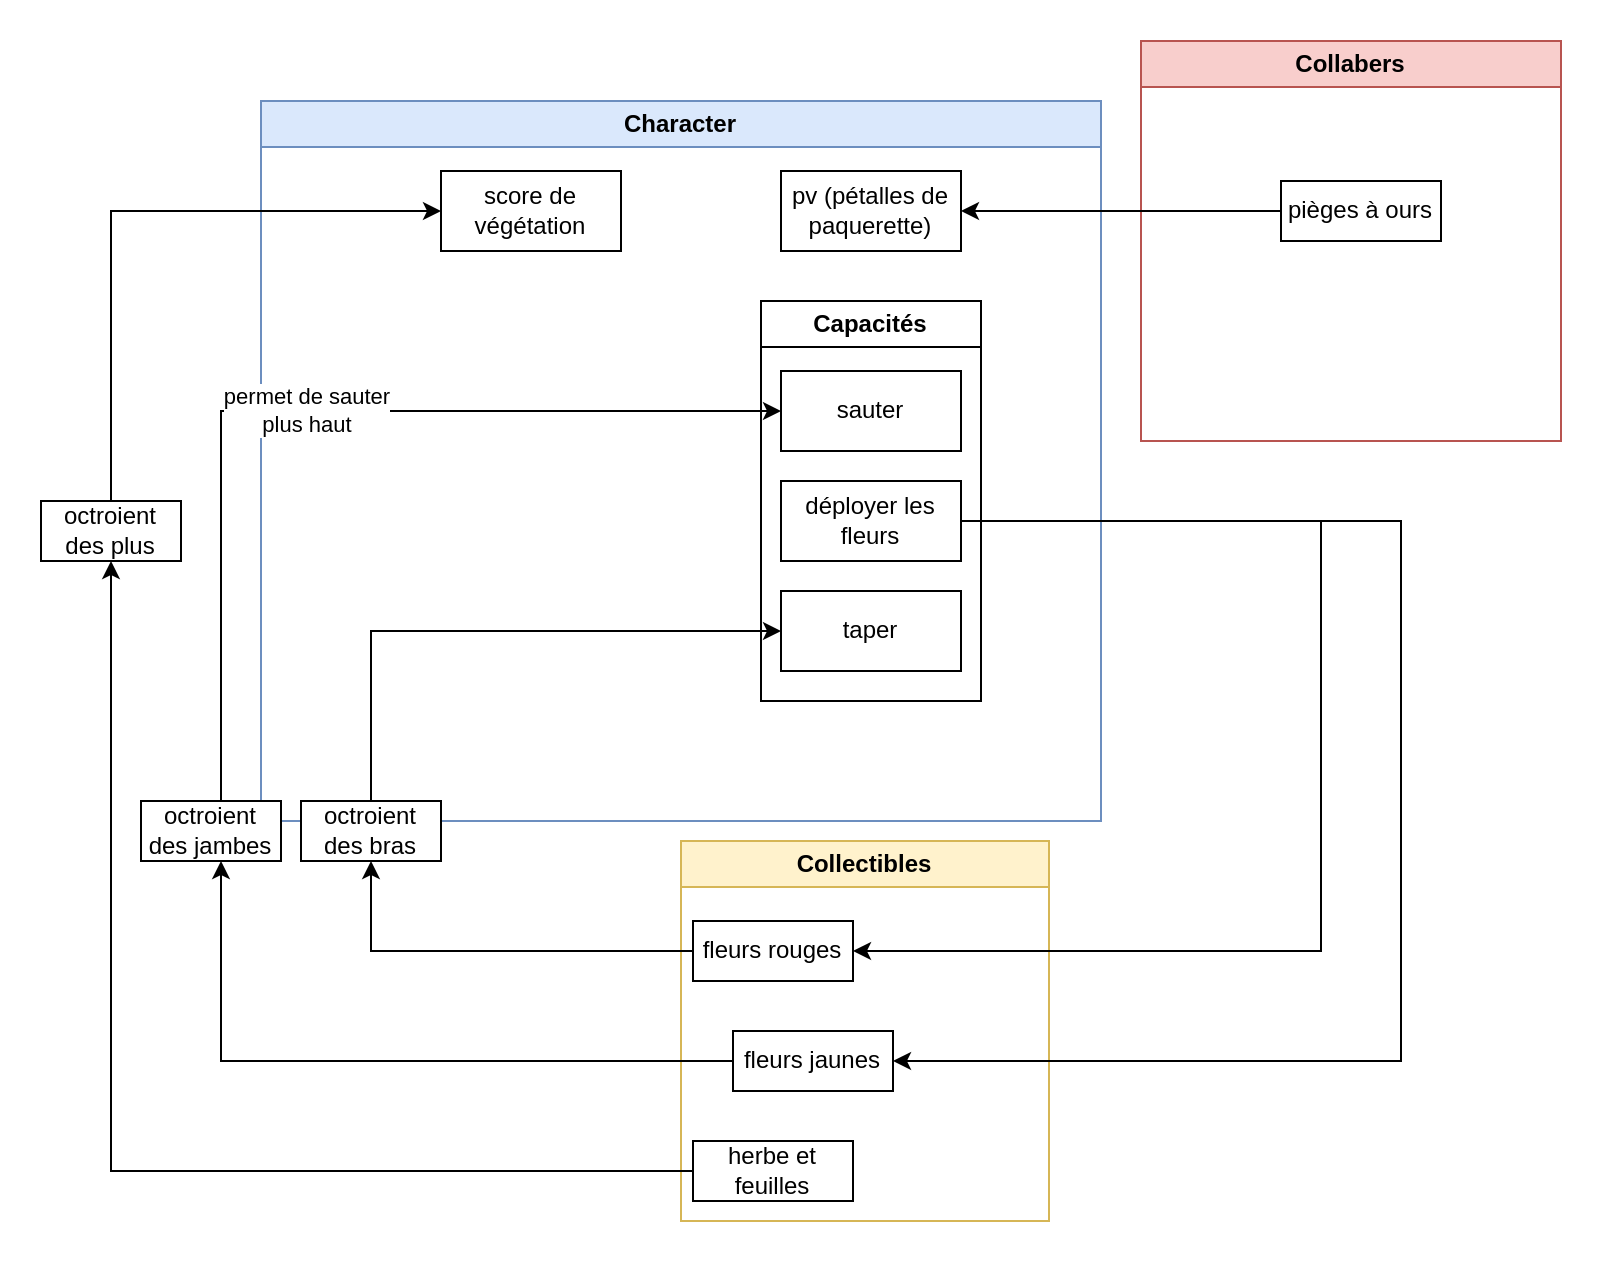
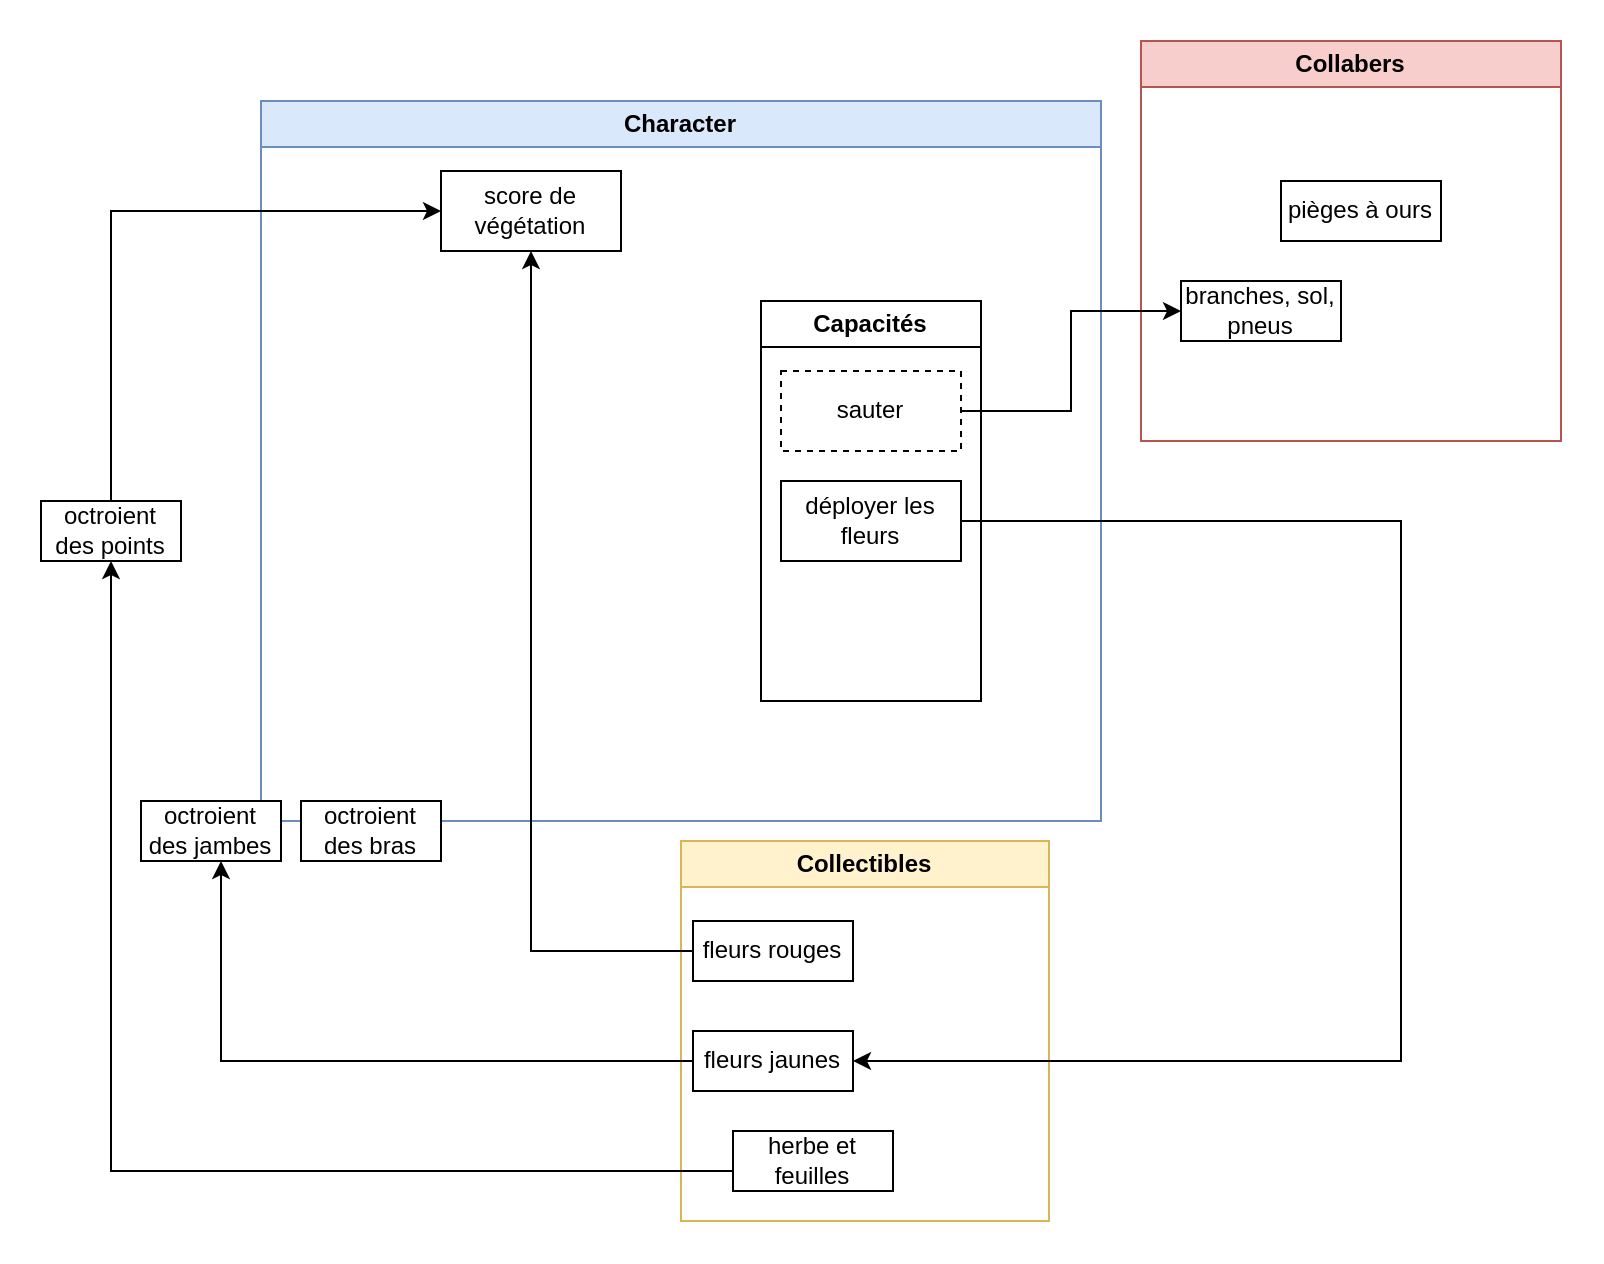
- <mxCell id="7" value="pv (pétalles de paquerette)" style="whiteSpace=wrap;html=1;" vertex="1" parent="2"><mxGeometry x="260" y="35" width="90" height="40" as="geometry" /></mxCell>
- <mxCell id="25" style="edgeStyle=orthogonalEdgeStyle;rounded=0;orthogonalLoop=1;jettySize=auto;html=1;entryX=1;entryY=0.5;entryDx=0;entryDy=0;" edge="1" parent="1" source="10" target="7"><mxGeometry relative="1" as="geometry" /></mxCell>
+ <mxCell id="11" value="branches, sol, pneus" style="whiteSpace=wrap;html=1;" parent="9" vertex="1"><mxGeometry x="20" y="120" width="80" height="30" as="geometry" /></mxCell>
+ <mxCell id="18" style="edgeStyle=orthogonalEdgeStyle;rounded=0;orthogonalLoop=1;jettySize=auto;html=1;entryX=0;entryY=0.5;entryDx=0;entryDy=0;" parent="1" source="4" target="11" edge="1"><mxGeometry relative="1" as="geometry" /></mxCell>
- <mxCell id="4" value="sauter" style="whiteSpace=wrap;html=1;" parent="3" vertex="1"><mxGeometry x="10" y="35" width="90" height="40" as="geometry" /></mxCell>
+ <mxCell id="4" value="sauter" style="whiteSpace=wrap;html=1;dashed=1;" parent="3" vertex="1"><mxGeometry x="10" y="35" width="90" height="40" as="geometry" /></mxCell>
- <mxCell id="27" value="octroient des plus" style="whiteSpace=wrap;html=1;" vertex="1" parent="1"><mxGeometry x="20" y="250" width="70" height="30" as="geometry" /></mxCell>
+ <mxCell id="27" value="octroient des points" style="whiteSpace=wrap;html=1;" vertex="1" parent="1"><mxGeometry x="20" y="250" width="70" height="30" as="geometry" /></mxCell>
- <mxCell id="22" value="permet de sauter&lt;div&gt;plus haut&lt;/div&gt;" style="edgeStyle=orthogonalEdgeStyle;rounded=0;orthogonalLoop=1;jettySize=auto;html=1;entryX=0;entryY=0.5;entryDx=0;entryDy=0;" edge="1" parent="1" source="23" target="4"><mxGeometry x="0.002" relative="1" as="geometry"><Array as="points"><mxPoint x="110" y="205" /></Array><mxPoint as="offset" /></mxGeometry></mxCell>
- <mxCell id="20" style="edgeStyle=orthogonalEdgeStyle;rounded=0;orthogonalLoop=1;jettySize=auto;html=1;entryX=0;entryY=0.5;entryDx=0;entryDy=0;" edge="1" parent="1" source="21" target="6"><mxGeometry relative="1" as="geometry"><Array as="points"><mxPoint x="185" y="315" /></Array></mxGeometry></mxCell>
- <mxCell id="6" value="taper" style="whiteSpace=wrap;html=1;" parent="3" vertex="1"><mxGeometry x="10" y="145" width="90" height="40" as="geometry" /></mxCell>
- <mxCell id="17" style="edgeStyle=orthogonalEdgeStyle;rounded=0;orthogonalLoop=1;jettySize=auto;html=1;entryX=0.5;entryY=1;entryDx=0;entryDy=0;" parent="1" source="13" target="21" edge="1"><mxGeometry relative="1" as="geometry" /></mxCell>
+ <mxCell id="17" style="edgeStyle=orthogonalEdgeStyle;rounded=0;orthogonalLoop=1;jettySize=auto;html=1;" parent="1" source="13" target="8" edge="1"><mxGeometry relative="1" as="geometry" /></mxCell>
- <mxCell id="16" style="edgeStyle=orthogonalEdgeStyle;rounded=0;orthogonalLoop=1;jettySize=auto;html=1;entryX=1;entryY=0.5;entryDx=0;entryDy=0;" parent="1" source="5" target="13" edge="1"><mxGeometry relative="1" as="geometry"><mxPoint x="600" y="580" as="targetPoint" /><Array as="points"><mxPoint x="660" y="260" /><mxPoint x="660" y="475" /></Array></mxGeometry></mxCell>
- <mxCell id="14" value="fleurs jaunes" style="whiteSpace=wrap;html=1;" vertex="1" parent="12"><mxGeometry x="26" y="95" width="80" height="30" as="geometry" /></mxCell>
+ <mxCell id="14" value="fleurs jaunes" style="whiteSpace=wrap;html=1;" vertex="1" parent="12"><mxGeometry x="6" y="95" width="80" height="30" as="geometry" /></mxCell>
- <mxCell id="15" value="herbe et feuilles" style="whiteSpace=wrap;html=1;" vertex="1" parent="12"><mxGeometry x="6" y="150" width="80" height="30" as="geometry" /></mxCell>
+ <mxCell id="15" value="herbe et feuilles" style="whiteSpace=wrap;html=1;" vertex="1" parent="12"><mxGeometry x="26" y="145" width="80" height="30" as="geometry" /></mxCell>
